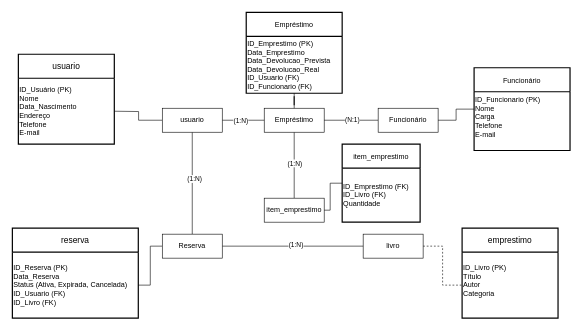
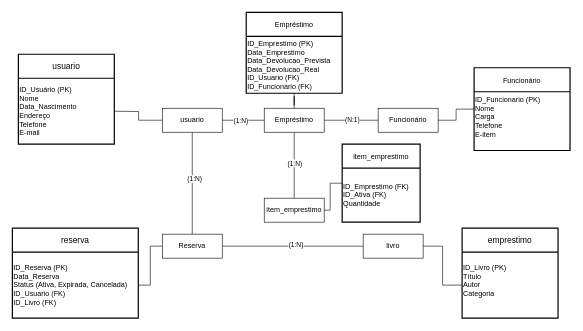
- <mxCell id="34" value="&lt;div&gt;ID_Funcionario (PK)&lt;/div&gt;&lt;div&gt;Nome&lt;/div&gt;&lt;div&gt;Carga&lt;/div&gt;&lt;div&gt;Telefone&lt;/div&gt;&lt;div&gt;E-mail&lt;/div&gt;&lt;div&gt;&lt;br&gt;&lt;/div&gt;" style="text;html=1;align=left;verticalAlign=middle;resizable=0;points=[];autosize=1;strokeColor=none;fillColor=none;" vertex="1" parent="33"><mxGeometry y="40" width="160" height="98" as="geometry" /></mxCell>
+ <mxCell id="34" value="&lt;div&gt;ID_Funcionario (PK)&lt;/div&gt;&lt;div&gt;Nome&lt;/div&gt;&lt;div&gt;Carga&lt;/div&gt;&lt;div&gt;Telefone&lt;/div&gt;&lt;div&gt;E-item&lt;/div&gt;&lt;div&gt;&lt;br&gt;&lt;/div&gt;" style="text;html=1;align=left;verticalAlign=middle;resizable=0;points=[];autosize=1;strokeColor=none;fillColor=none;" vertex="1" parent="33"><mxGeometry y="40" width="160" height="98" as="geometry" /></mxCell>
- <mxCell id="29" value="&lt;div&gt;&lt;div&gt;ID_Emprestimo (FK)&lt;/div&gt;&lt;div&gt;ID_Livro (FK)&lt;/div&gt;&lt;div&gt;Quantidade&lt;/div&gt;&lt;/div&gt;" style="text;html=1;align=left;verticalAlign=middle;resizable=0;points=[];autosize=1;strokeColor=none;fillColor=none;" vertex="1" parent="28"><mxGeometry y="40" width="130" height="90" as="geometry" /></mxCell>
+ <mxCell id="29" value="&lt;div&gt;&lt;div&gt;ID_Emprestimo (FK)&lt;/div&gt;&lt;div&gt;ID_Ativa (FK)&lt;/div&gt;&lt;div&gt;Quantidade&lt;/div&gt;&lt;/div&gt;" style="text;html=1;align=left;verticalAlign=middle;resizable=0;points=[];autosize=1;strokeColor=none;fillColor=none;" vertex="1" parent="28"><mxGeometry y="40" width="130" height="90" as="geometry" /></mxCell>
- <mxCell id="13" value="" style="edgeStyle=orthogonalEdgeStyle;rounded=0;orthogonalLoop=1;jettySize=auto;html=1;endArrow=none;startFill=0;dashed=1;" edge="1" parent="1" source="14" target="24"><mxGeometry relative="1" as="geometry" /></mxCell>
+ <mxCell id="13" value="" style="edgeStyle=orthogonalEdgeStyle;rounded=0;orthogonalLoop=1;jettySize=auto;html=1;endArrow=none;startFill=0;" edge="1" parent="1" source="14" target="24"><mxGeometry relative="1" as="geometry" /></mxCell>
